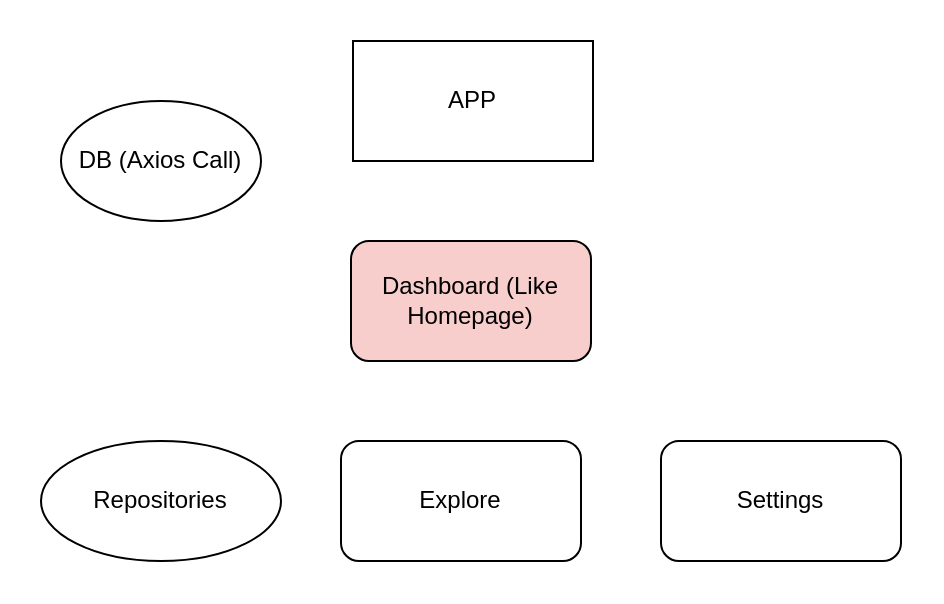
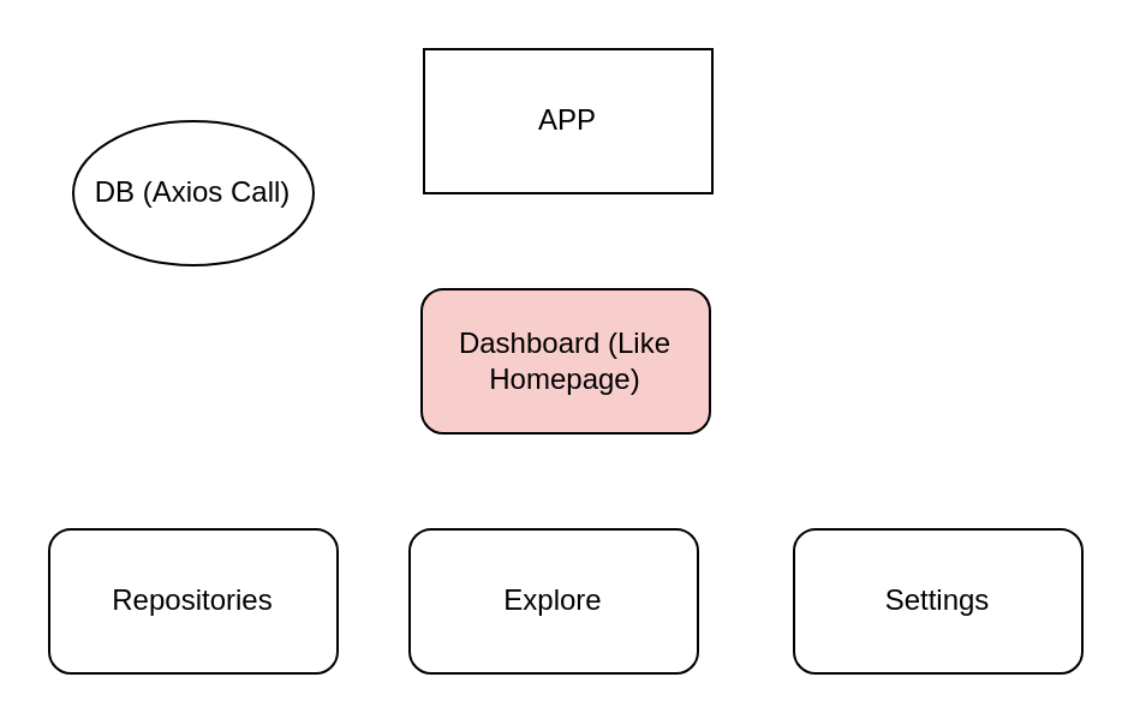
- <mxCell id="6" value="Repositories&lt;br&gt;" style="ellipse;whiteSpace=wrap;html=1;" vertex="1" parent="1"><mxGeometry x="20" y="220" width="120" height="60" as="geometry" /></mxCell>
+ <mxCell id="6" value="Repositories&lt;br&gt;" style="rounded=1;whiteSpace=wrap;html=1;" vertex="1" parent="1"><mxGeometry x="20" y="220" width="120" height="60" as="geometry" /></mxCell>
